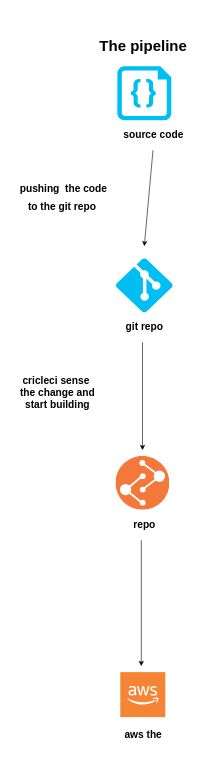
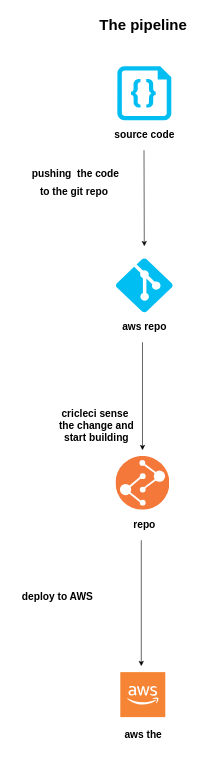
- <mxCell id="10" value="&lt;font style=&quot;font-size: 25px;&quot;&gt;&lt;b&gt;The pipeline&lt;/b&gt;&lt;/font&gt;" style="text;html=1;resizable=0;autosize=1;align=center;verticalAlign=middle;points=[];fillColor=none;strokeColor=none;rounded=0;fontSize=17;" vertex="1" parent="1"><mxGeometry x="152.5" y="55" width="170" height="40" as="geometry" /></mxCell>
+ <mxCell id="10" value="&lt;font style=&quot;font-size: 25px;&quot;&gt;&lt;b&gt;The pipeline&lt;/b&gt;&lt;/font&gt;" style="text;html=1;resizable=0;autosize=1;align=center;verticalAlign=middle;points=[];fillColor=none;strokeColor=none;rounded=0;fontSize=17;" vertex="1" parent="1"><mxGeometry x="152.5" y="20" width="170" height="40" as="geometry" /></mxCell>
- <mxCell id="3" value="&lt;font style=&quot;font-size: 17px;&quot;&gt;&lt;b&gt;source code&lt;/b&gt;&lt;/font&gt;" style="text;html=1;resizable=0;autosize=1;align=center;verticalAlign=middle;points=[];fillColor=none;strokeColor=none;rounded=0;" vertex="1" parent="1"><mxGeometry x="195" y="210" width="120" height="30" as="geometry" /></mxCell>
+ <mxCell id="3" value="&lt;font style=&quot;font-size: 17px;&quot;&gt;&lt;b&gt;source code&lt;/b&gt;&lt;/font&gt;" style="text;html=1;resizable=0;autosize=1;align=center;verticalAlign=middle;points=[];fillColor=none;strokeColor=none;rounded=0;" vertex="1" parent="1"><mxGeometry x="180" y="210" width="120" height="30" as="geometry" /></mxCell>
- <mxCell id="12" value="&lt;font style=&quot;font-size: 17px;&quot;&gt;&lt;b&gt;pushing&amp;nbsp; the code &lt;br&gt;to the git repo&amp;nbsp;&lt;/b&gt;&lt;/font&gt;" style="text;html=1;resizable=0;autosize=1;align=center;verticalAlign=middle;points=[];fillColor=none;strokeColor=none;rounded=0;fontSize=25;" vertex="1" parent="1"><mxGeometry x="20" y="290" width="170" height="70" as="geometry" /></mxCell>
+ <mxCell id="12" value="&lt;font style=&quot;font-size: 17px;&quot;&gt;&lt;b&gt;pushing&amp;nbsp; the code &lt;br&gt;to the git repo&amp;nbsp;&lt;/b&gt;&lt;/font&gt;" style="text;html=1;resizable=0;autosize=1;align=center;verticalAlign=middle;points=[];fillColor=none;strokeColor=none;rounded=0;fontSize=25;" vertex="1" parent="1"><mxGeometry x="40" y="265" width="170" height="70" as="geometry" /></mxCell>
- <mxCell id="5" value="&lt;b&gt;git repo&lt;/b&gt;" style="text;html=1;resizable=0;autosize=1;align=center;verticalAlign=middle;points=[];fillColor=none;strokeColor=none;rounded=0;fontSize=17;" vertex="1" parent="1"><mxGeometry x="195" y="530" width="90" height="30" as="geometry" /></mxCell>
+ <mxCell id="5" value="&lt;b&gt;aws repo&lt;/b&gt;" style="text;html=1;resizable=0;autosize=1;align=center;verticalAlign=middle;points=[];fillColor=none;strokeColor=none;rounded=0;fontSize=17;" vertex="1" parent="1"><mxGeometry x="195" y="530" width="90" height="30" as="geometry" /></mxCell>
- <mxCell id="14" value="&lt;b&gt;cricleci&amp;nbsp;sense&amp;nbsp;&lt;br&gt;the change and &lt;br&gt;start building&lt;br&gt;&lt;/b&gt;" style="text;html=1;resizable=0;autosize=1;align=center;verticalAlign=middle;points=[];fillColor=none;strokeColor=none;rounded=0;fontSize=17;" vertex="1" parent="1"><mxGeometry x="20" y="620" width="150" height="70" as="geometry" /></mxCell>
+ <mxCell id="14" value="&lt;b&gt;cricleci&amp;nbsp;sense&amp;nbsp;&lt;br&gt;the change and &lt;br&gt;start building&lt;br&gt;&lt;/b&gt;" style="text;html=1;resizable=0;autosize=1;align=center;verticalAlign=middle;points=[];fillColor=none;strokeColor=none;rounded=0;fontSize=17;" vertex="1" parent="1"><mxGeometry x="85" y="675" width="150" height="70" as="geometry" /></mxCell>
+ <mxCell id="16" value="&lt;b&gt;&amp;nbsp;deploy to AWS&amp;nbsp;&lt;/b&gt;" style="text;html=1;resizable=0;autosize=1;align=center;verticalAlign=middle;points=[];fillColor=none;strokeColor=none;rounded=0;fontSize=17;" vertex="1" parent="1"><mxGeometry x="20" y="980" width="150" height="30" as="geometry" /></mxCell>
